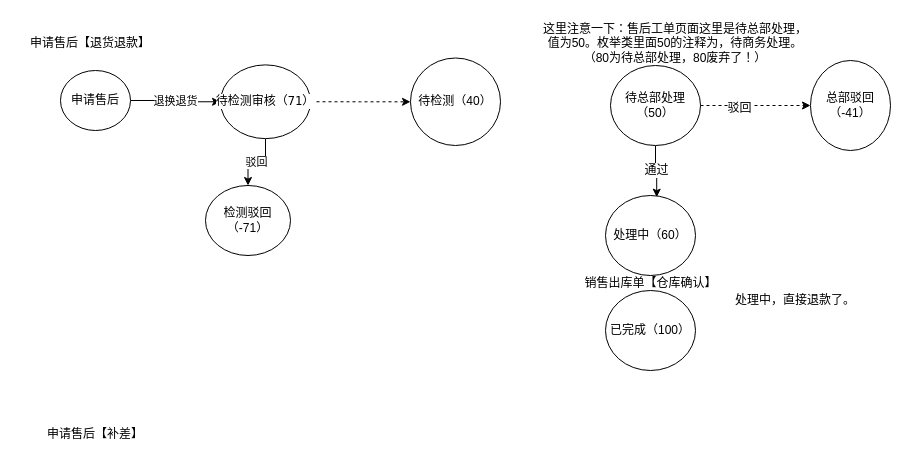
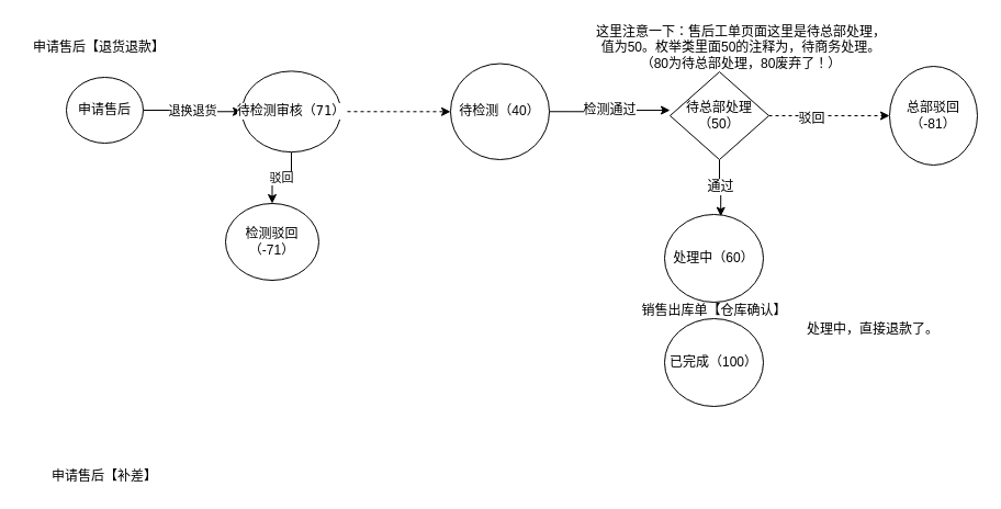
+ <mxCell id="7" value="检测通过" style="edgeStyle=orthogonalEdgeStyle;rounded=0;orthogonalLoop=1;jettySize=auto;html=1;exitX=1;exitY=0.5;exitDx=0;exitDy=0;entryX=0;entryY=0.438;entryDx=0;entryDy=0;entryPerimeter=0;fontSize=12;fontColor=#000000;" edge="1" parent="1" source="8" target="13"><mxGeometry relative="1" as="geometry" /></mxCell>
- <mxCell id="13" value="待总部处理（50）" style="ellipse;whiteSpace=wrap;html=1;fontSize=12;fontColor=#000000;" vertex="1" parent="1"><mxGeometry x="610" y="65" width="90" height="80" as="geometry" /></mxCell>
+ <mxCell id="13" value="待总部处理（50）" style="rhombus;whiteSpace=wrap;html=1;fontSize=12;fontColor=#000000;" vertex="1" parent="1"><mxGeometry x="610" y="65" width="90" height="80" as="geometry" /></mxCell>
- <mxCell id="15" value="总部驳回（-41）" style="ellipse;whiteSpace=wrap;html=1;fontSize=12;fontColor=#000000;" vertex="1" parent="1"><mxGeometry x="810" y="60" width="80" height="90" as="geometry" /></mxCell>
+ <mxCell id="15" value="总部驳回（-81）" style="ellipse;whiteSpace=wrap;html=1;fontSize=12;fontColor=#000000;" vertex="1" parent="1"><mxGeometry x="810" y="60" width="80" height="90" as="geometry" /></mxCell>
